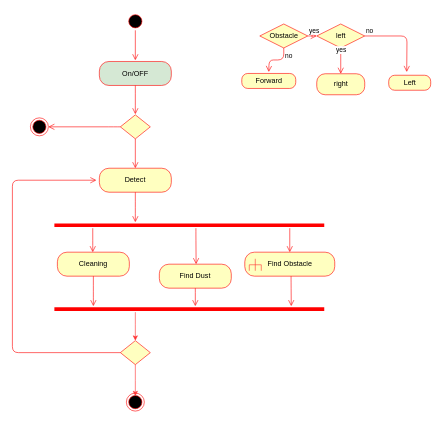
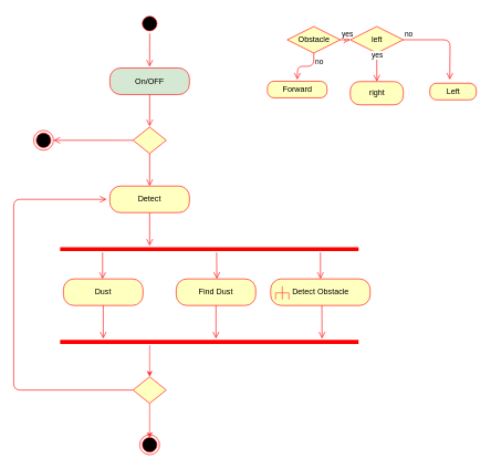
- <mxCell id="12" value="Cleaning" style="rounded=1;whiteSpace=wrap;html=1;arcSize=40;fontColor=#000000;fillColor=#ffffc0;strokeColor=#ff0000;" vertex="1" parent="1"><mxGeometry x="95" y="420" width="120" height="40" as="geometry" /></mxCell>
+ <mxCell id="12" value="Dust" style="rounded=1;whiteSpace=wrap;html=1;arcSize=40;fontColor=#000000;fillColor=#ffffc0;strokeColor=#ff0000;" vertex="1" parent="1"><mxGeometry x="95" y="420" width="120" height="40" as="geometry" /></mxCell>
- <mxCell id="32" value="Find Obstacle" style="rounded=1;whiteSpace=wrap;html=1;arcSize=40;fontColor=#000000;fillColor=#ffffc0;strokeColor=#ff0000;" vertex="1" parent="1"><mxGeometry x="407.5" y="420" width="150" height="40" as="geometry" /></mxCell>
+ <mxCell id="32" value="Detect Obstacle" style="rounded=1;whiteSpace=wrap;html=1;arcSize=40;fontColor=#000000;fillColor=#ffffc0;strokeColor=#ff0000;" vertex="1" parent="1"><mxGeometry x="407.5" y="420" width="150" height="40" as="geometry" /></mxCell>
- <mxCell id="14" value="Find Dust" style="rounded=1;whiteSpace=wrap;html=1;arcSize=40;fontColor=#000000;fillColor=#ffffc0;strokeColor=#ff0000;" vertex="1" parent="1"><mxGeometry x="265" y="440" width="120" height="40" as="geometry" /></mxCell>
+ <mxCell id="14" value="Find Dust" style="rounded=1;whiteSpace=wrap;html=1;arcSize=40;fontColor=#000000;fillColor=#ffffc0;strokeColor=#ff0000;" vertex="1" parent="1"><mxGeometry x="265" y="420" width="120" height="40" as="geometry" /></mxCell>
